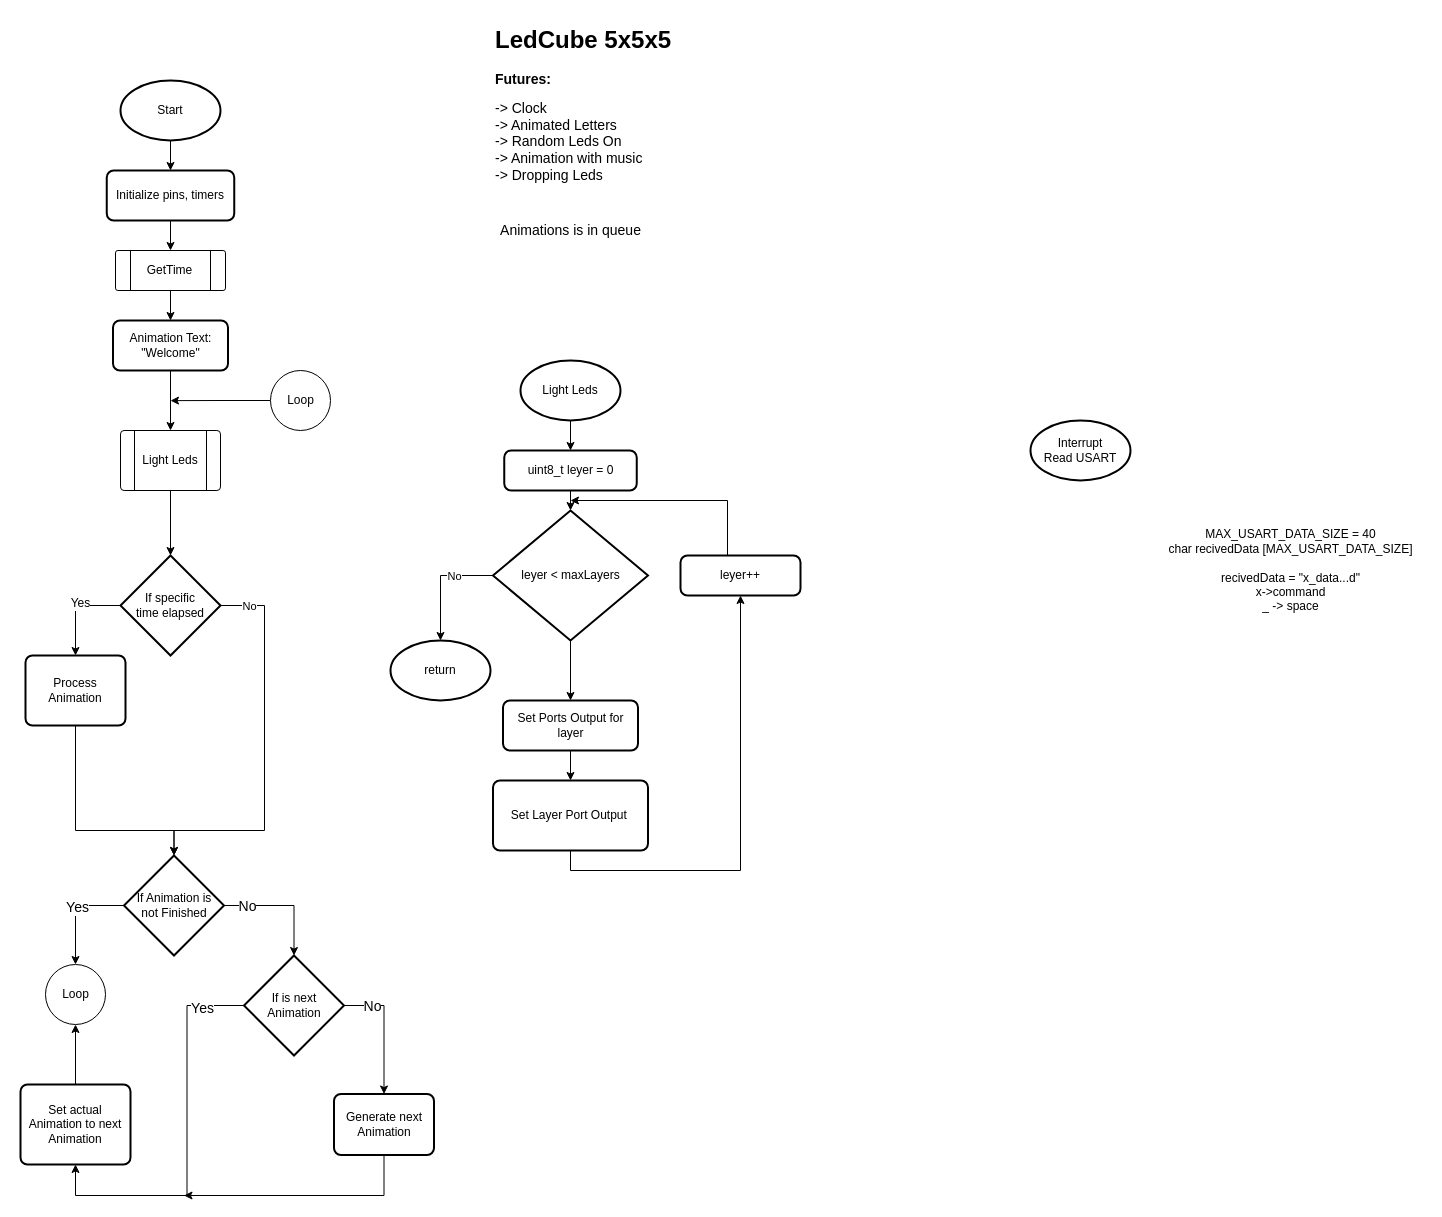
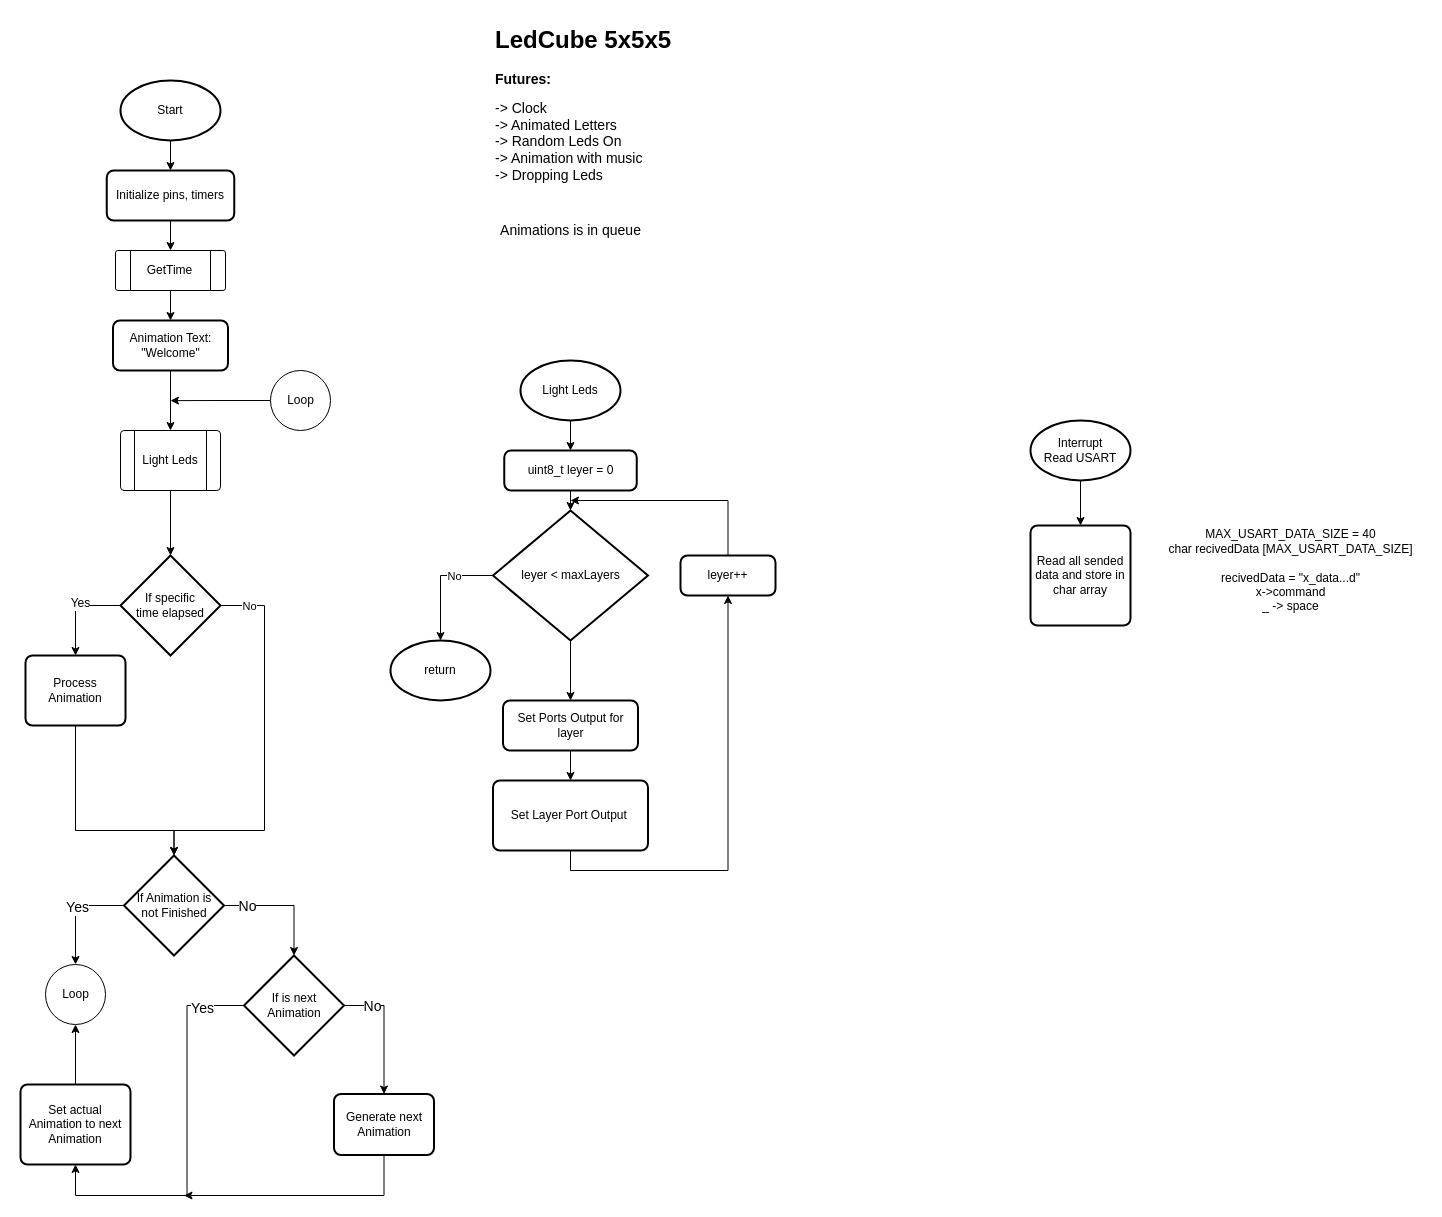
+ <mxCell id="53" style="edgeStyle=orthogonalEdgeStyle;rounded=0;orthogonalLoop=1;jettySize=auto;html=1;exitX=0.5;exitY=1;exitDx=0;exitDy=0;exitPerimeter=0;entryX=0.5;entryY=0;entryDx=0;entryDy=0;" edge="1" parent="1" source="54" target="55"><mxGeometry relative="1" as="geometry" /></mxCell>
- <mxCell id="41" value="leyer++" style="rounded=1;whiteSpace=wrap;html=1;absoluteArcSize=1;arcSize=14;strokeWidth=2;" parent="1" vertex="1"><mxGeometry x="680" y="555" width="120" height="40" as="geometry" /></mxCell>
+ <mxCell id="41" value="leyer++" style="rounded=1;whiteSpace=wrap;html=1;absoluteArcSize=1;arcSize=14;strokeWidth=2;" parent="1" vertex="1"><mxGeometry x="680" y="555" width="95" height="40" as="geometry" /></mxCell>
+ <mxCell id="55" value="Read all sended data and store in char array" style="rounded=1;whiteSpace=wrap;html=1;absoluteArcSize=1;arcSize=14;strokeWidth=2;" vertex="1" parent="1"><mxGeometry x="1030" y="525" width="100" height="100" as="geometry" /></mxCell>
